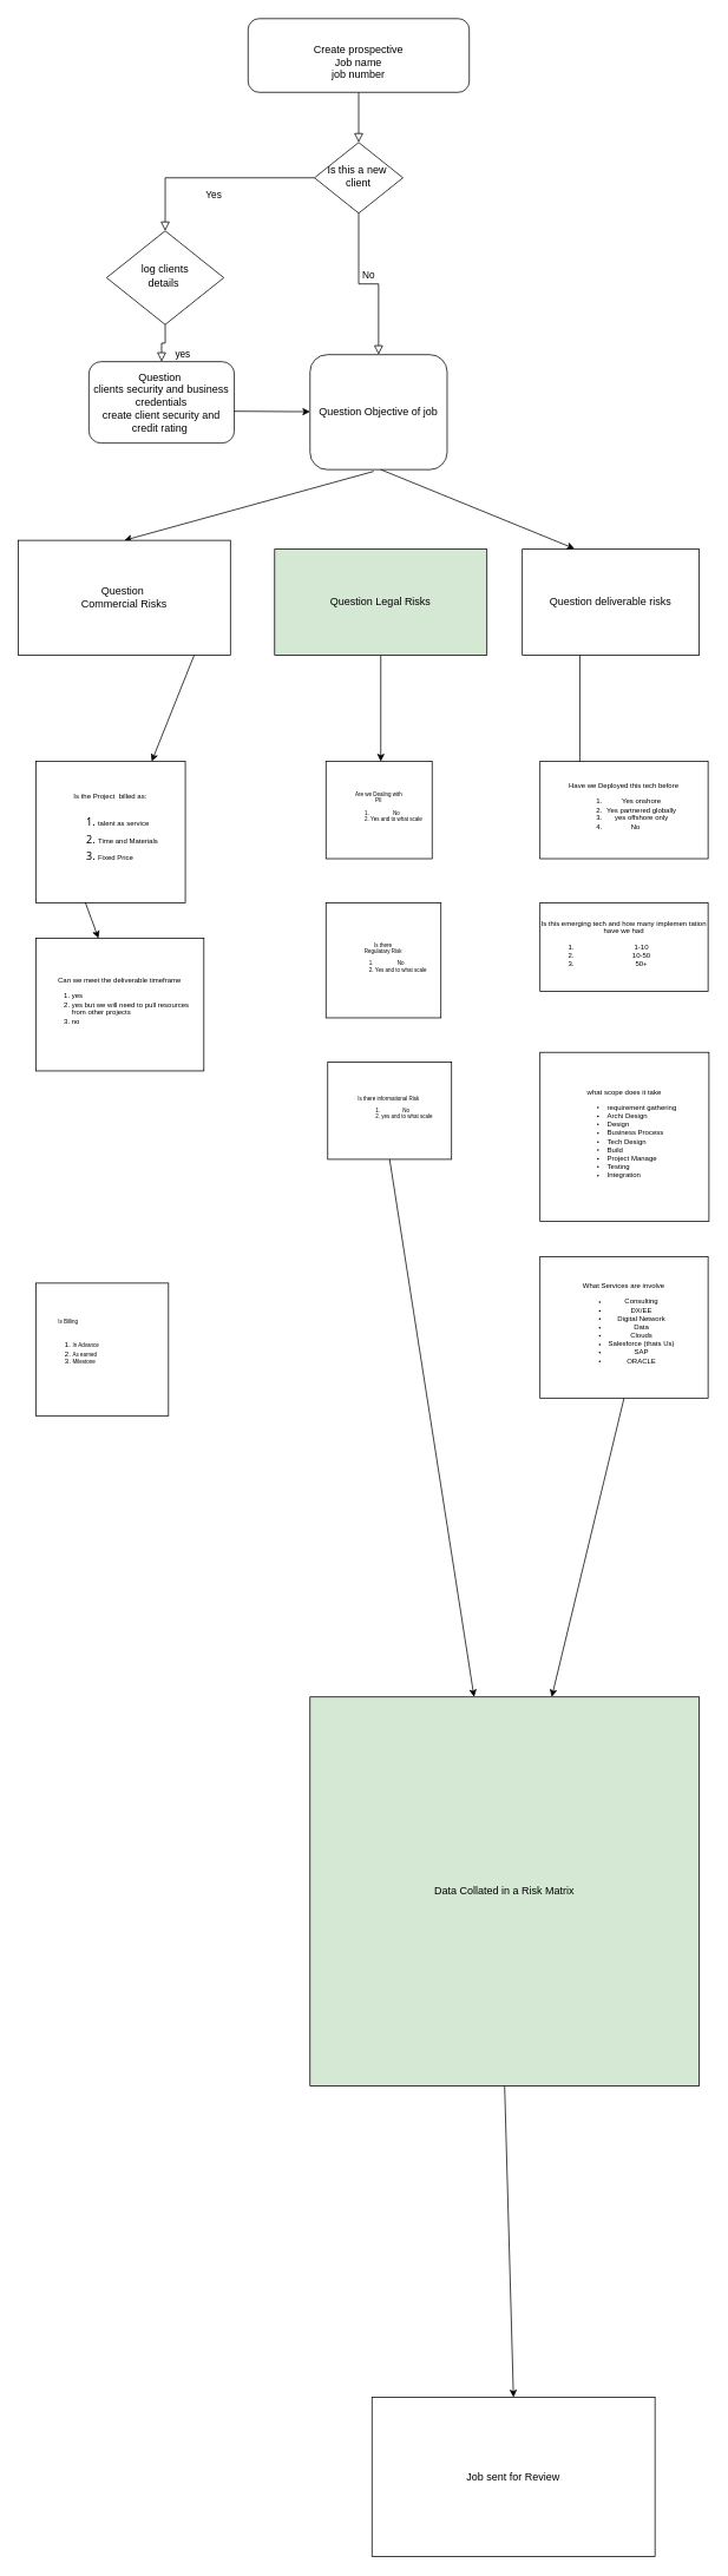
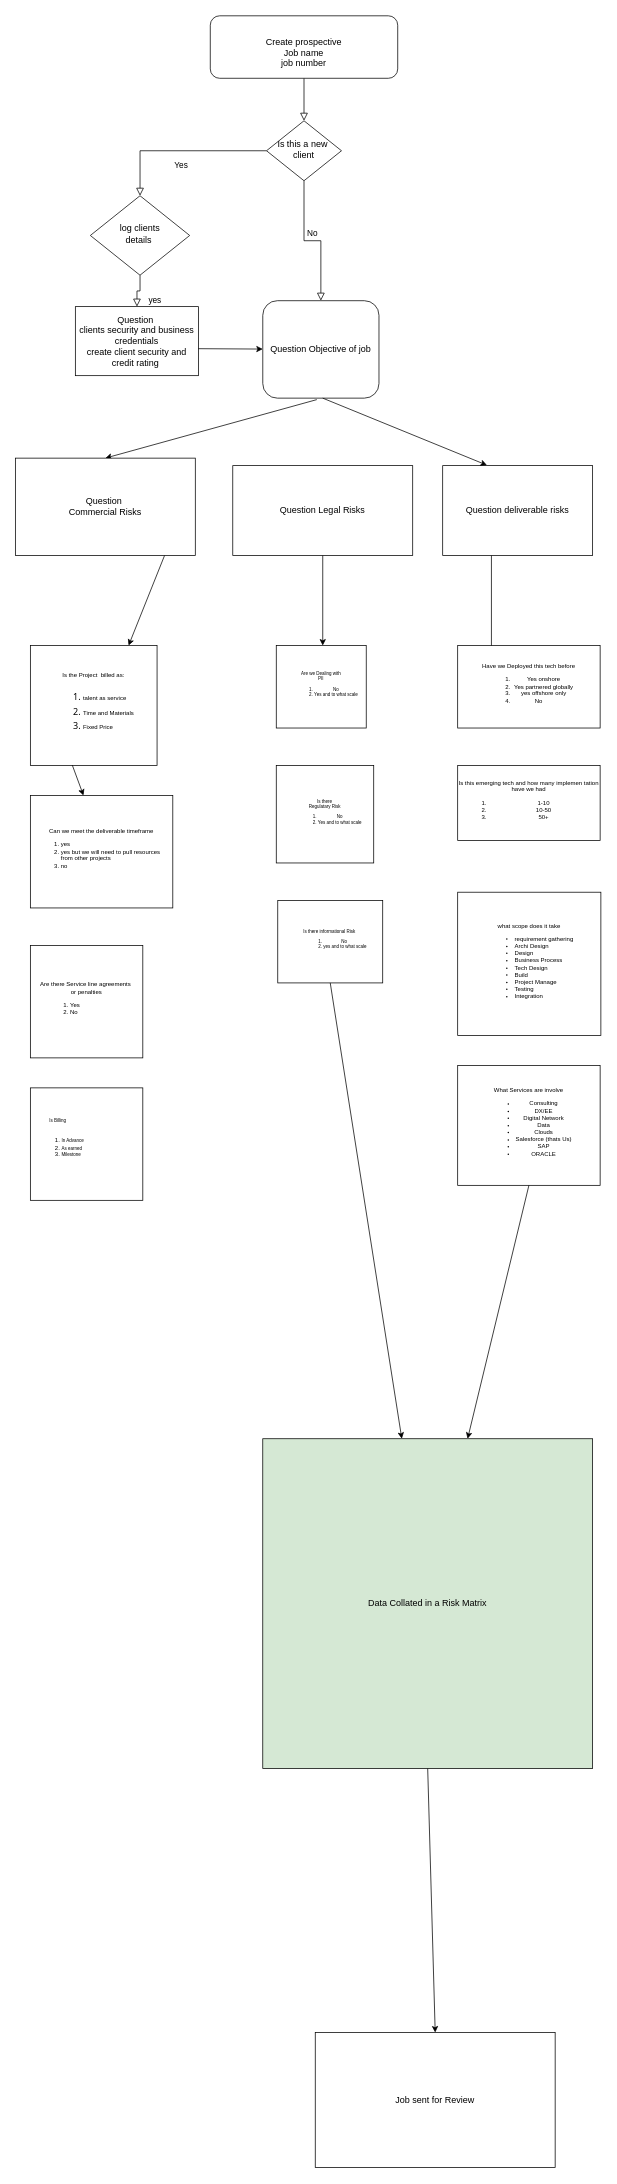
- <mxCell id="10" value="Question&amp;nbsp;&lt;br&gt;clients security and business credentials&lt;br&gt;create client security and credit rating&amp;nbsp;" style="rounded=1;whiteSpace=wrap;html=1;fontSize=12;glass=0;strokeWidth=1;shadow=0;" parent="1" vertex="1"><mxGeometry x="100" y="407.92" width="164.38" height="92.08" as="geometry" /></mxCell>
+ <mxCell id="10" value="Question&amp;nbsp;&lt;br&gt;clients security and business credentials&lt;br&gt;create client security and credit rating&amp;nbsp;" style="whiteSpace=wrap;html=1;fontSize=12;glass=0;strokeWidth=1;shadow=0;rounded=0;" parent="1" vertex="1"><mxGeometry x="100" y="407.92" width="164.38" height="92.08" as="geometry" /></mxCell>
- <mxCell id="14" value="Question Legal Risks" style="rounded=0;whiteSpace=wrap;html=1;fillColor=#d5e8d4;" vertex="1" parent="1"><mxGeometry x="310" y="620" width="240" height="120" as="geometry" /></mxCell>
+ <mxCell id="14" value="Question Legal Risks" style="rounded=0;whiteSpace=wrap;html=1;" vertex="1" parent="1"><mxGeometry x="310" y="620" width="240" height="120" as="geometry" /></mxCell>
+ <mxCell id="27" value="Are there Service line agreements&amp;nbsp;&lt;br&gt;or penalties&lt;br&gt;&lt;div style=&quot;text-align: left&quot;&gt;&lt;ol&gt;&lt;li&gt;&lt;span style=&quot;font-size: 8px&quot;&gt;Yes&amp;nbsp;&lt;/span&gt;&lt;/li&gt;&lt;li&gt;No&lt;/li&gt;&lt;/ol&gt;&lt;/div&gt;" style="whiteSpace=wrap;html=1;aspect=fixed;fontSize=8;align=center;" vertex="1" parent="1"><mxGeometry x="40" y="1260" width="150" height="150" as="geometry" /></mxCell>
